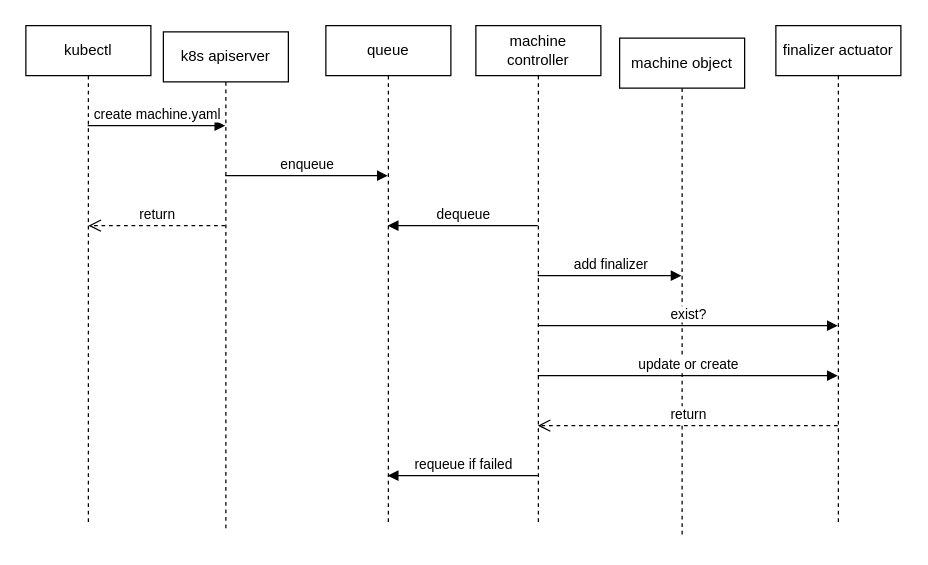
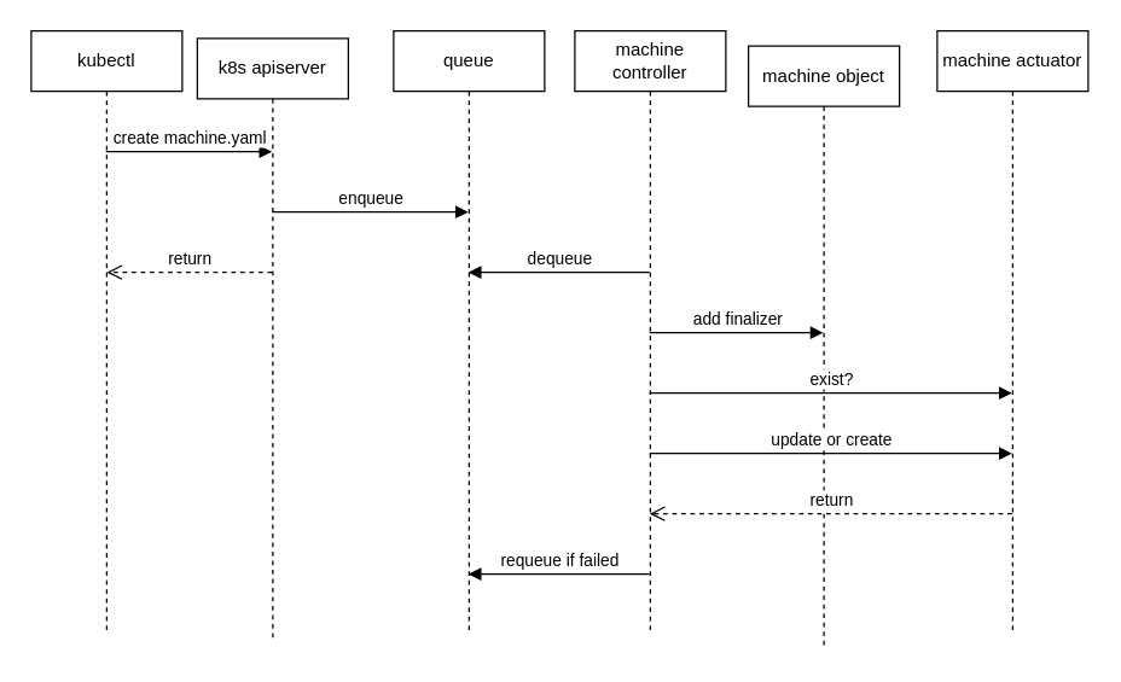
- <mxCell id="6" value="finalizer actuator" style="shape=umlLifeline;perimeter=lifelinePerimeter;whiteSpace=wrap;html=1;container=1;collapsible=0;recursiveResize=0;outlineConnect=0;" vertex="1" parent="1"><mxGeometry x="620" y="20" width="100" height="400" as="geometry" /></mxCell>
+ <mxCell id="6" value="machine actuator" style="shape=umlLifeline;perimeter=lifelinePerimeter;whiteSpace=wrap;html=1;container=1;collapsible=0;recursiveResize=0;outlineConnect=0;" vertex="1" parent="1"><mxGeometry x="620" y="20" width="100" height="400" as="geometry" /></mxCell>
